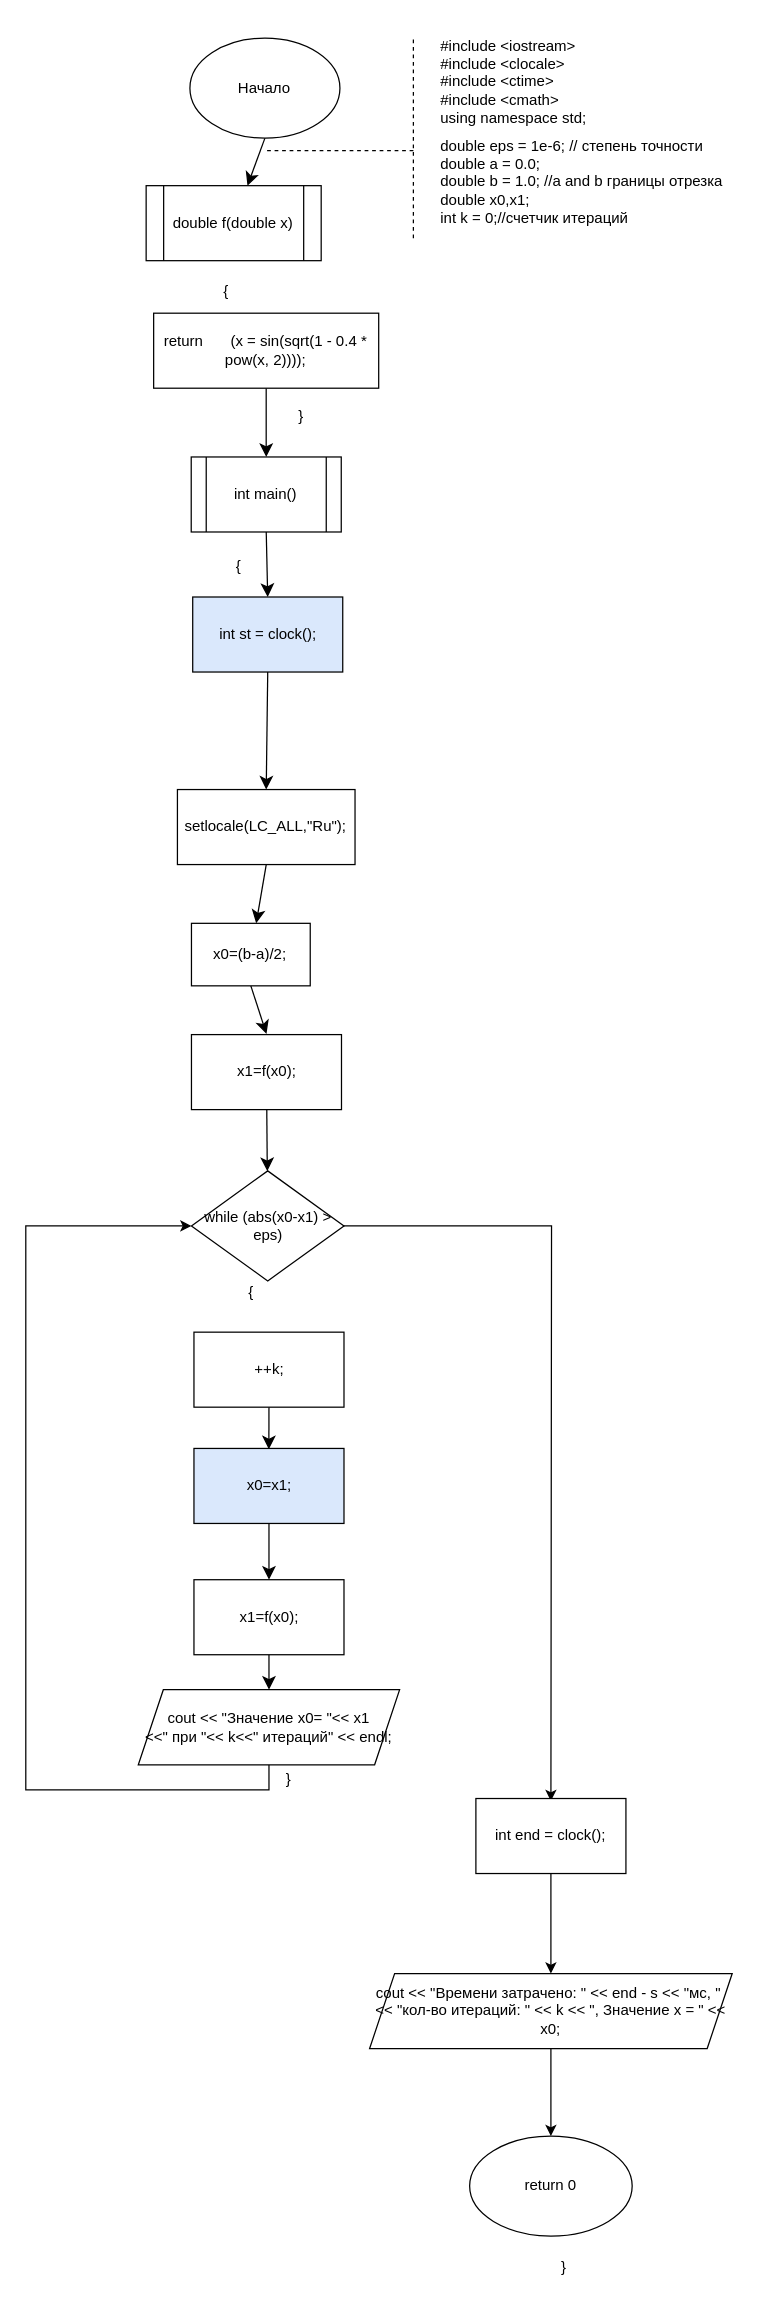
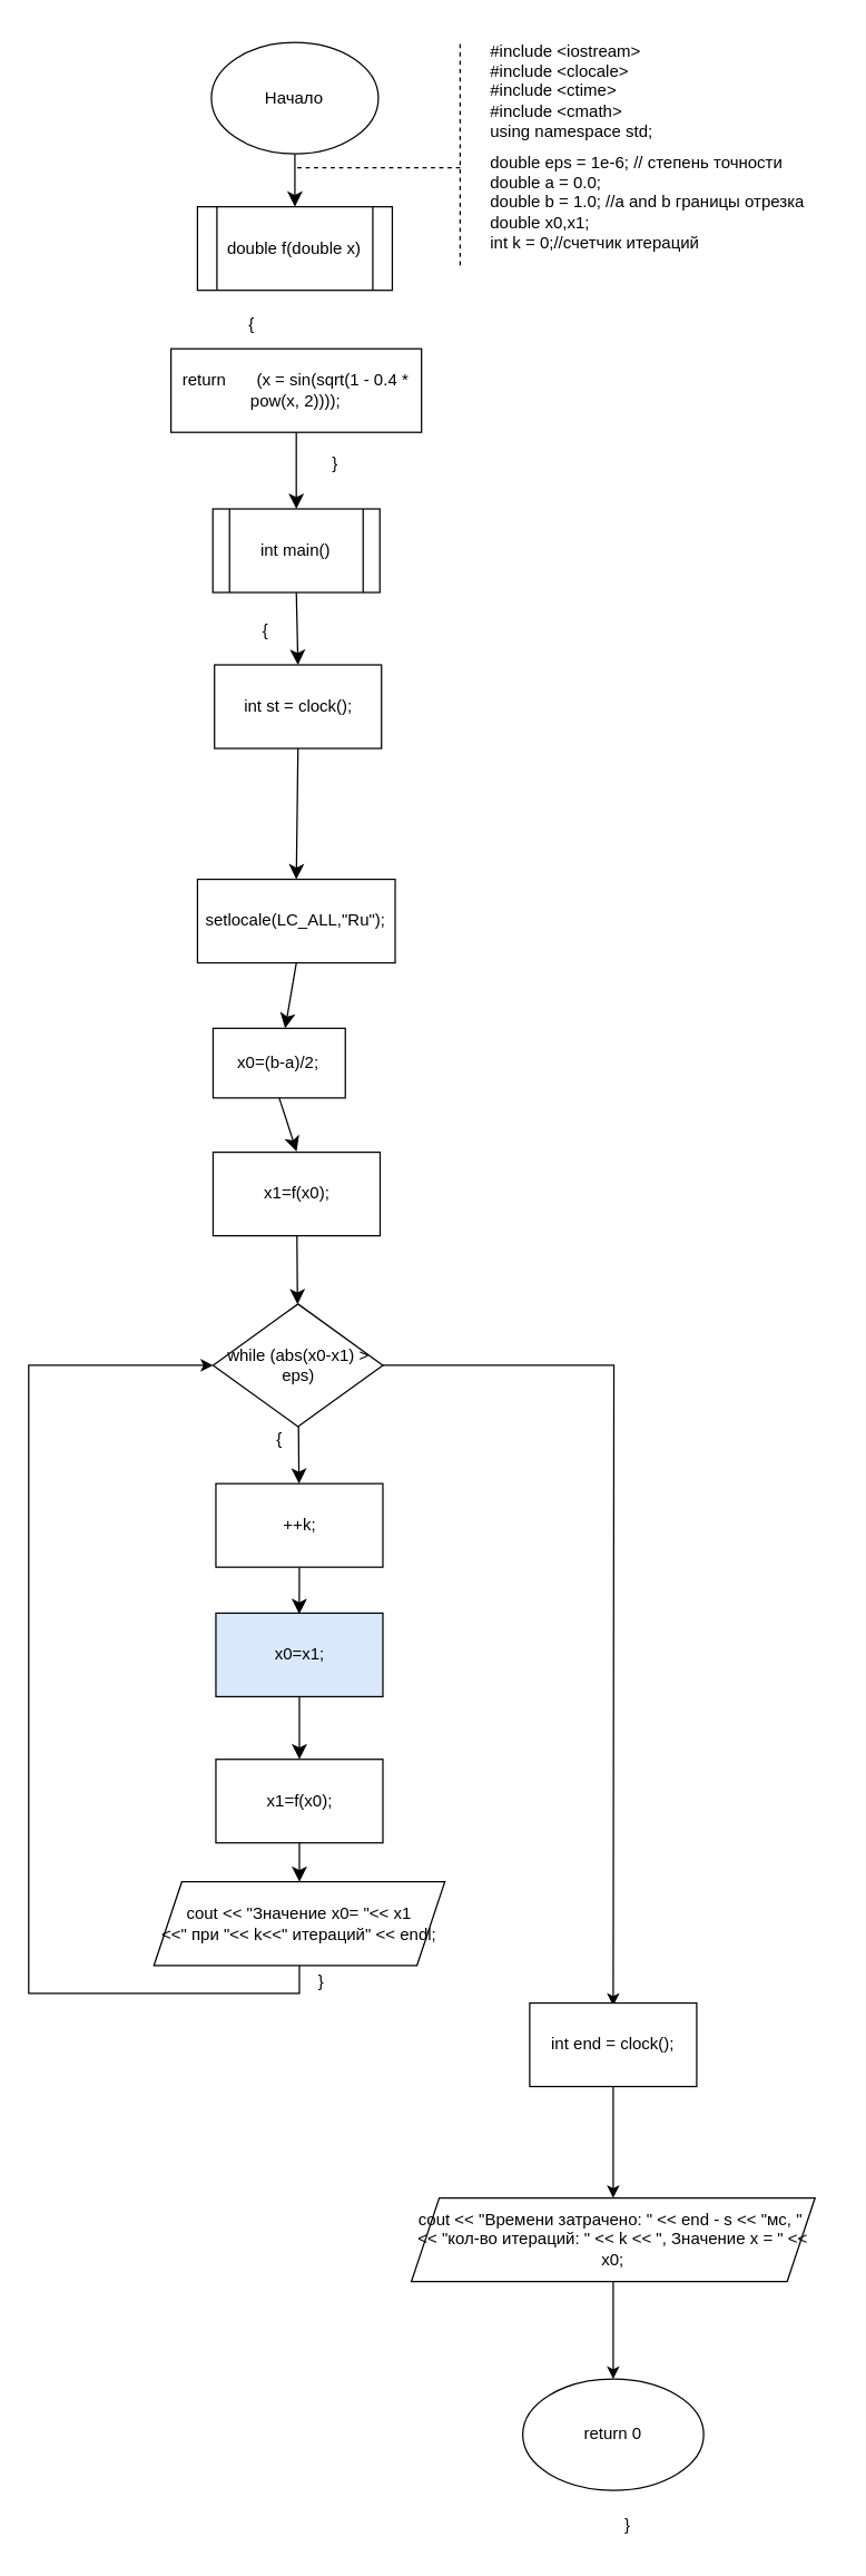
- <mxCell id="4" value="double f(double x)" style="shape=process;whiteSpace=wrap;html=1;backgroundOutline=1;" vertex="1" parent="1"><mxGeometry x="116.26" y="148" width="140" height="60" as="geometry" /></mxCell>
+ <mxCell id="4" value="double f(double x)" style="shape=process;whiteSpace=wrap;html=1;backgroundOutline=1;" vertex="1" parent="1"><mxGeometry x="141.26" y="148" width="140" height="60" as="geometry" /></mxCell>
- <mxCell id="27" value="int st = clock();" style="whiteSpace=wrap;html=1;fillColor=#dae8fc;" vertex="1" parent="1"><mxGeometry x="153.5" y="477" width="120" height="60" as="geometry" /></mxCell>
+ <mxCell id="27" value="int st = clock();" style="whiteSpace=wrap;html=1;" vertex="1" parent="1"><mxGeometry x="153.5" y="477" width="120" height="60" as="geometry" /></mxCell>
+ <mxCell id="15" value="" style="edgeStyle=none;curved=1;rounded=0;orthogonalLoop=1;jettySize=auto;html=1;fontSize=12;startSize=8;endSize=8;" edge="1" parent="1" source="17" target="19"><mxGeometry relative="1" as="geometry" /></mxCell>
